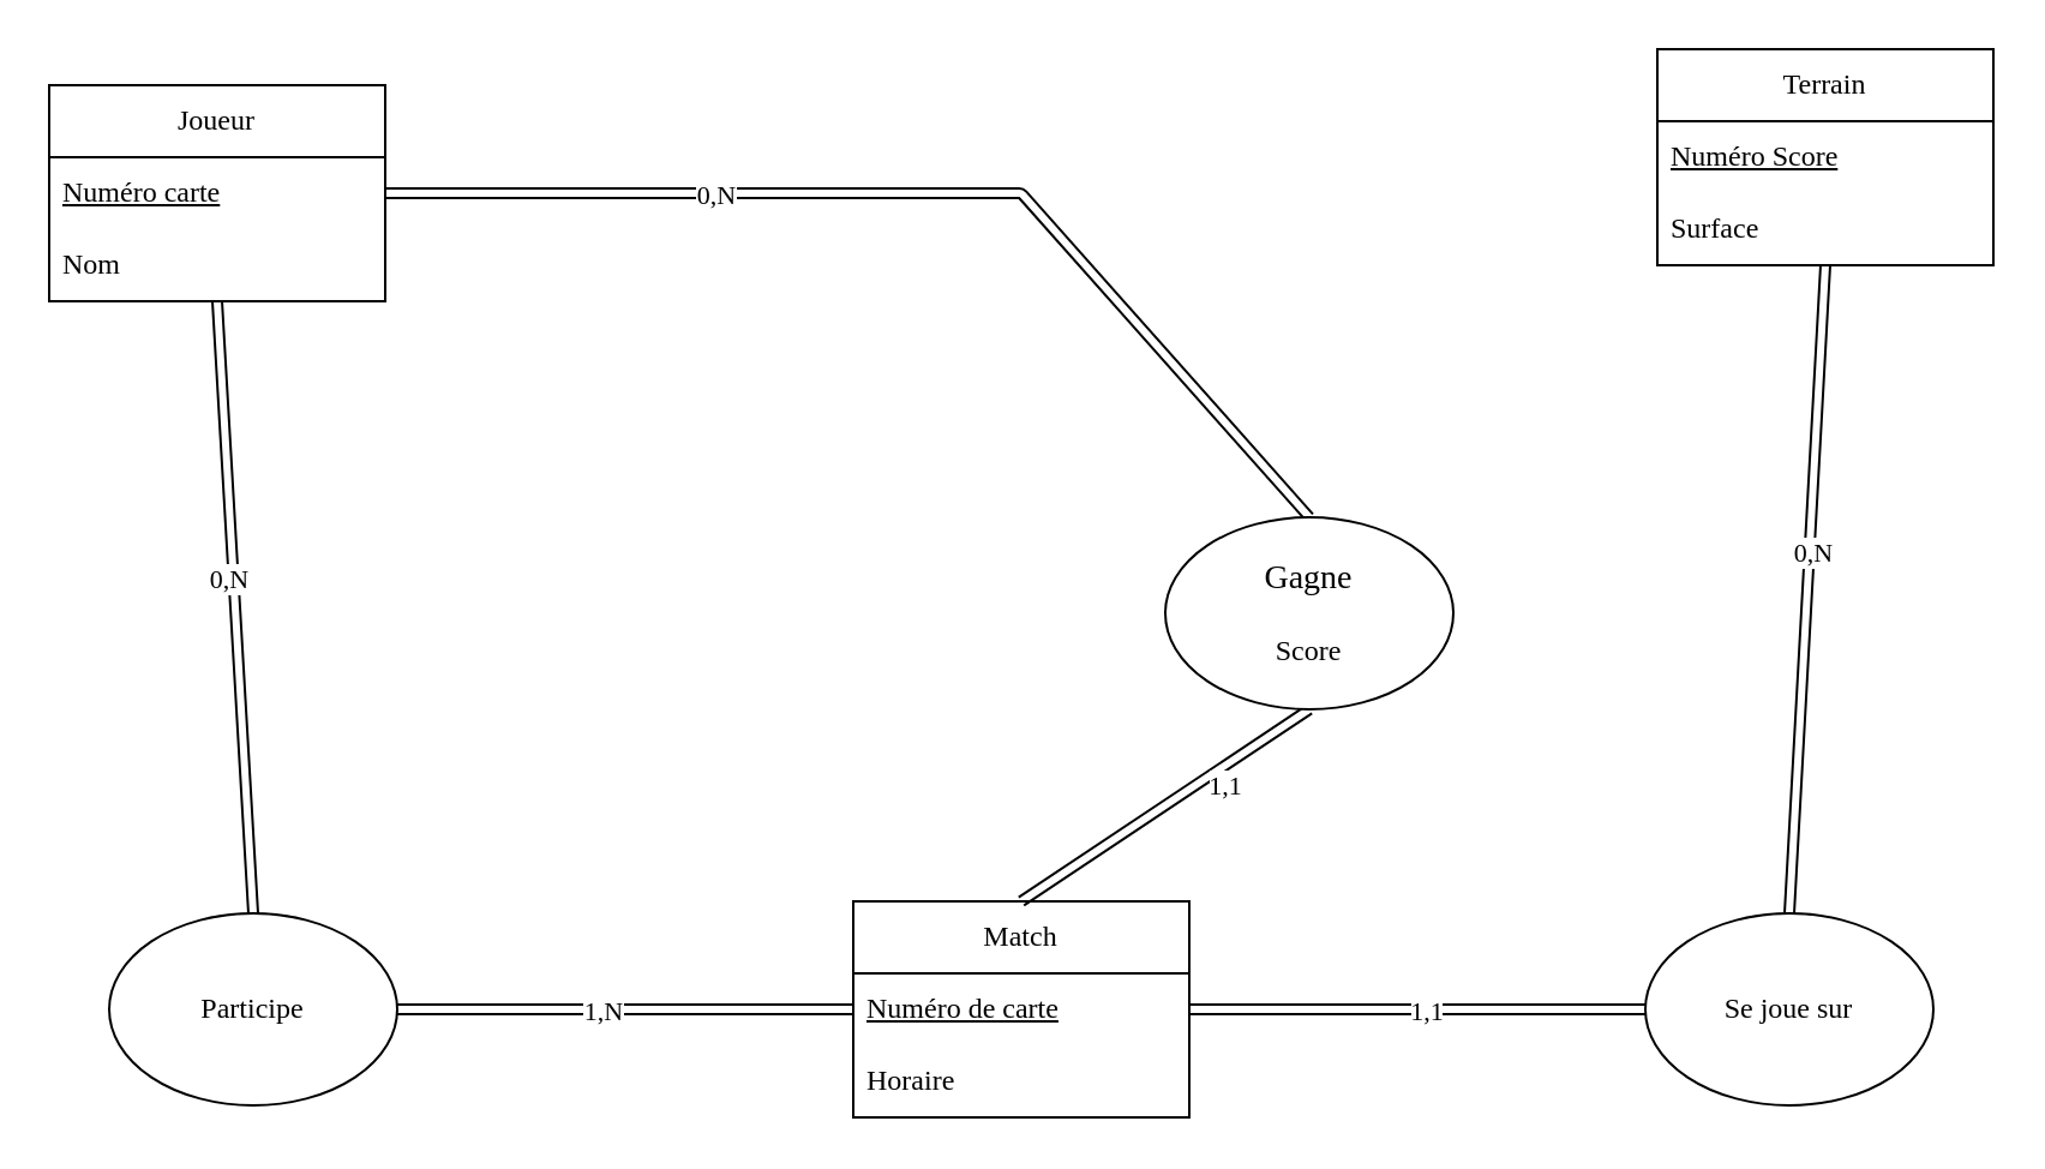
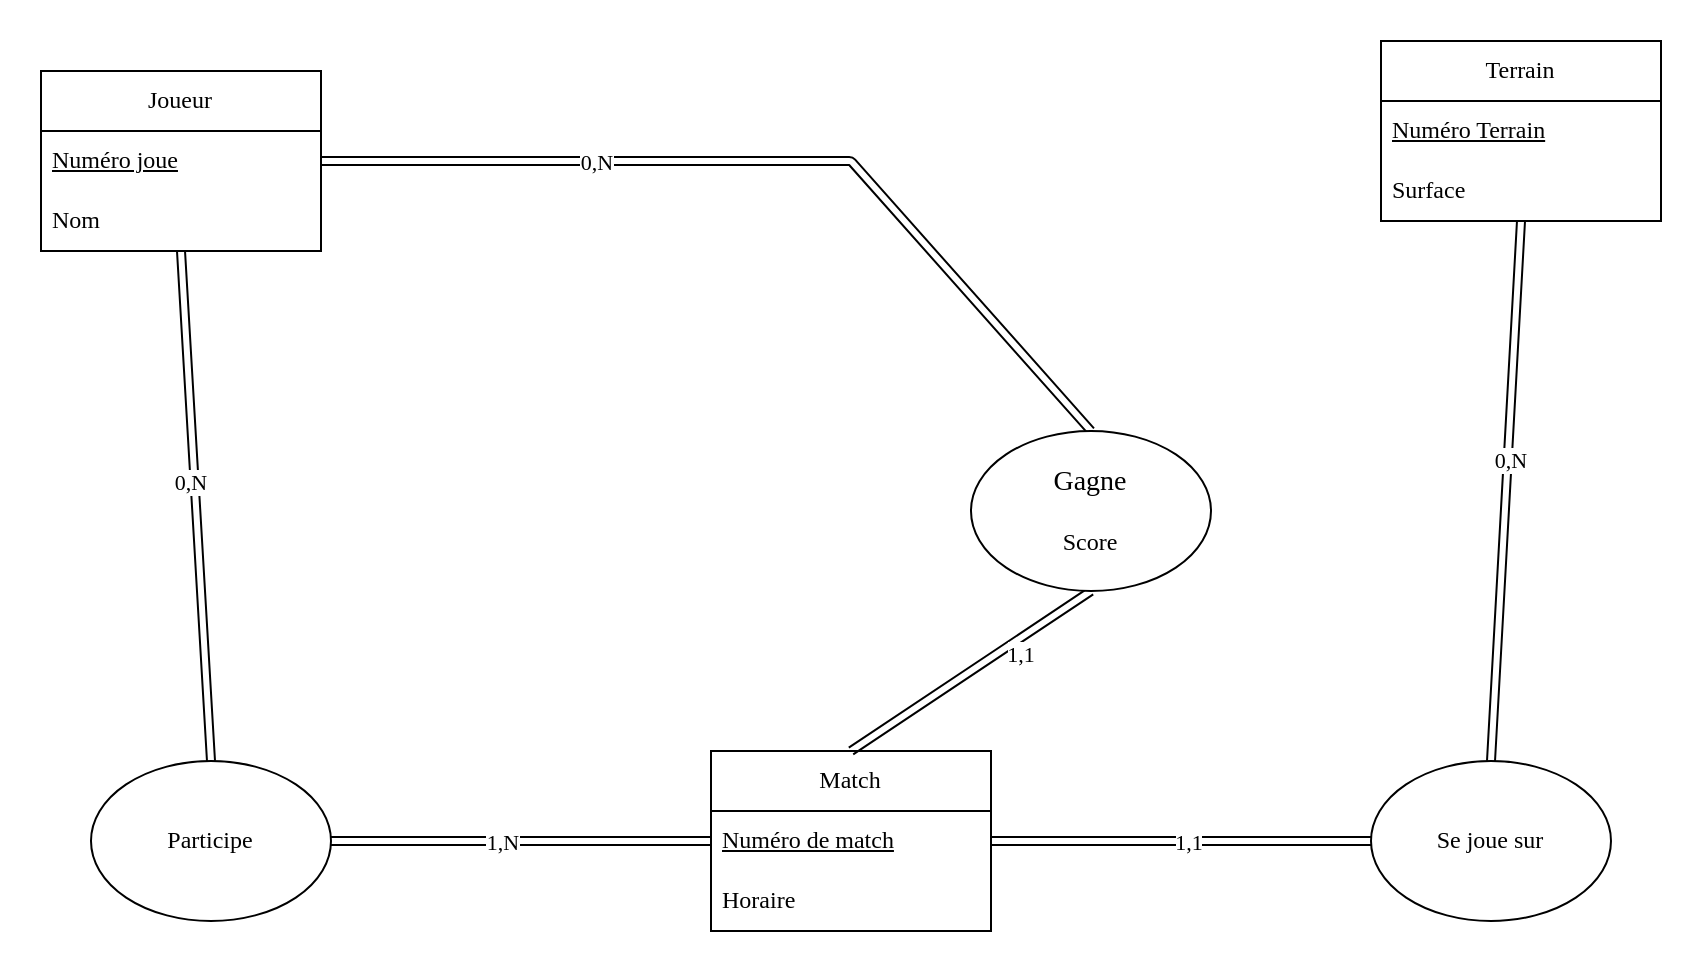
- <mxCell id="8" value="&lt;u&gt;Numéro Score&lt;/u&gt;" style="text;strokeColor=none;fillColor=none;align=left;verticalAlign=middle;spacingLeft=4;spacingRight=4;overflow=hidden;points=[[0,0.5],[1,0.5]];portConstraint=eastwest;rotatable=0;whiteSpace=wrap;html=1;fontFamily=FiraCode Nerd Font Propo;" parent="7" vertex="1"><mxGeometry y="30" width="140" height="30" as="geometry" /></mxCell>
+ <mxCell id="8" value="&lt;u&gt;Numéro Terrain&lt;/u&gt;" style="text;strokeColor=none;fillColor=none;align=left;verticalAlign=middle;spacingLeft=4;spacingRight=4;overflow=hidden;points=[[0,0.5],[1,0.5]];portConstraint=eastwest;rotatable=0;whiteSpace=wrap;html=1;fontFamily=FiraCode Nerd Font Propo;" parent="7" vertex="1"><mxGeometry y="30" width="140" height="30" as="geometry" /></mxCell>
- <mxCell id="15" value="&lt;u&gt;Numéro carte&lt;/u&gt;" style="text;strokeColor=none;fillColor=none;align=left;verticalAlign=middle;spacingLeft=4;spacingRight=4;overflow=hidden;points=[[0,0.5],[1,0.5]];portConstraint=eastwest;rotatable=0;whiteSpace=wrap;html=1;fontFamily=FiraCode Nerd Font Propo;" parent="14" vertex="1"><mxGeometry y="30" width="140" height="30" as="geometry" /></mxCell>
+ <mxCell id="15" value="&lt;u&gt;Numéro joue&lt;/u&gt;" style="text;strokeColor=none;fillColor=none;align=left;verticalAlign=middle;spacingLeft=4;spacingRight=4;overflow=hidden;points=[[0,0.5],[1,0.5]];portConstraint=eastwest;rotatable=0;whiteSpace=wrap;html=1;fontFamily=FiraCode Nerd Font Propo;" parent="14" vertex="1"><mxGeometry y="30" width="140" height="30" as="geometry" /></mxCell>
- <mxCell id="3" value="&lt;u&gt;Numéro de carte&lt;/u&gt;" style="text;strokeColor=none;fillColor=none;align=left;verticalAlign=middle;spacingLeft=4;spacingRight=4;overflow=hidden;points=[[0,0.5],[1,0.5]];portConstraint=eastwest;rotatable=0;whiteSpace=wrap;html=1;fontFamily=FiraCode Nerd Font Propo;" parent="2" vertex="1"><mxGeometry y="30" width="140" height="30" as="geometry" /></mxCell>
+ <mxCell id="3" value="&lt;u&gt;Numéro de match&lt;/u&gt;" style="text;strokeColor=none;fillColor=none;align=left;verticalAlign=middle;spacingLeft=4;spacingRight=4;overflow=hidden;points=[[0,0.5],[1,0.5]];portConstraint=eastwest;rotatable=0;whiteSpace=wrap;html=1;fontFamily=FiraCode Nerd Font Propo;" parent="2" vertex="1"><mxGeometry y="30" width="140" height="30" as="geometry" /></mxCell>
